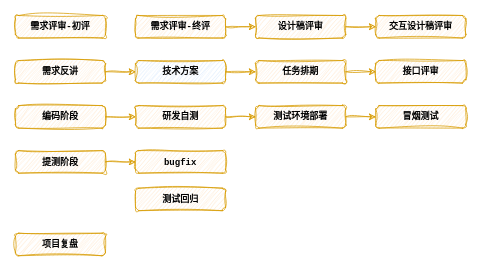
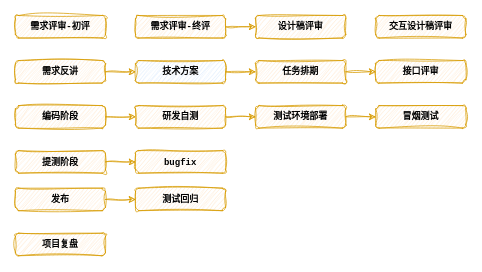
- <mxCell id="4" value="" style="edgeStyle=orthogonalEdgeStyle;rounded=0;orthogonalLoop=1;jettySize=auto;html=1;strokeColor=#d79b00;fillColor=#ffe6cc;sketch=1;curveFitting=1;jiggle=2;" edge="1" parent="1" source="5" target="26"><mxGeometry relative="1" as="geometry" /></mxCell>
+ <mxCell id="22" value="&lt;div style=&quot;font-family: Menlo, Monaco, &amp;quot;Courier New&amp;quot;, monospace; font-size: 12px; line-height: 24px;&quot;&gt;发布&lt;/div&gt;" style="whiteSpace=wrap;html=1;rounded=1;labelBackgroundColor=none;fontSize=12;container=0;fillColor=#ffe6cc;strokeColor=#d79b00;sketch=1;curveFitting=1;jiggle=2;fontStyle=1" vertex="1" parent="1"><mxGeometry x="20" y="250" width="120" height="30" as="geometry" /></mxCell>
+ <mxCell id="24" value="" style="edgeStyle=orthogonalEdgeStyle;rounded=0;orthogonalLoop=1;jettySize=auto;html=1;labelBackgroundColor=none;fontColor=default;fontSize=12;fillColor=#ffe6cc;strokeColor=#d79b00;sketch=1;curveFitting=1;jiggle=2;fontStyle=1" edge="1" parent="1" source="22" target="23"><mxGeometry relative="1" as="geometry" /></mxCell>
